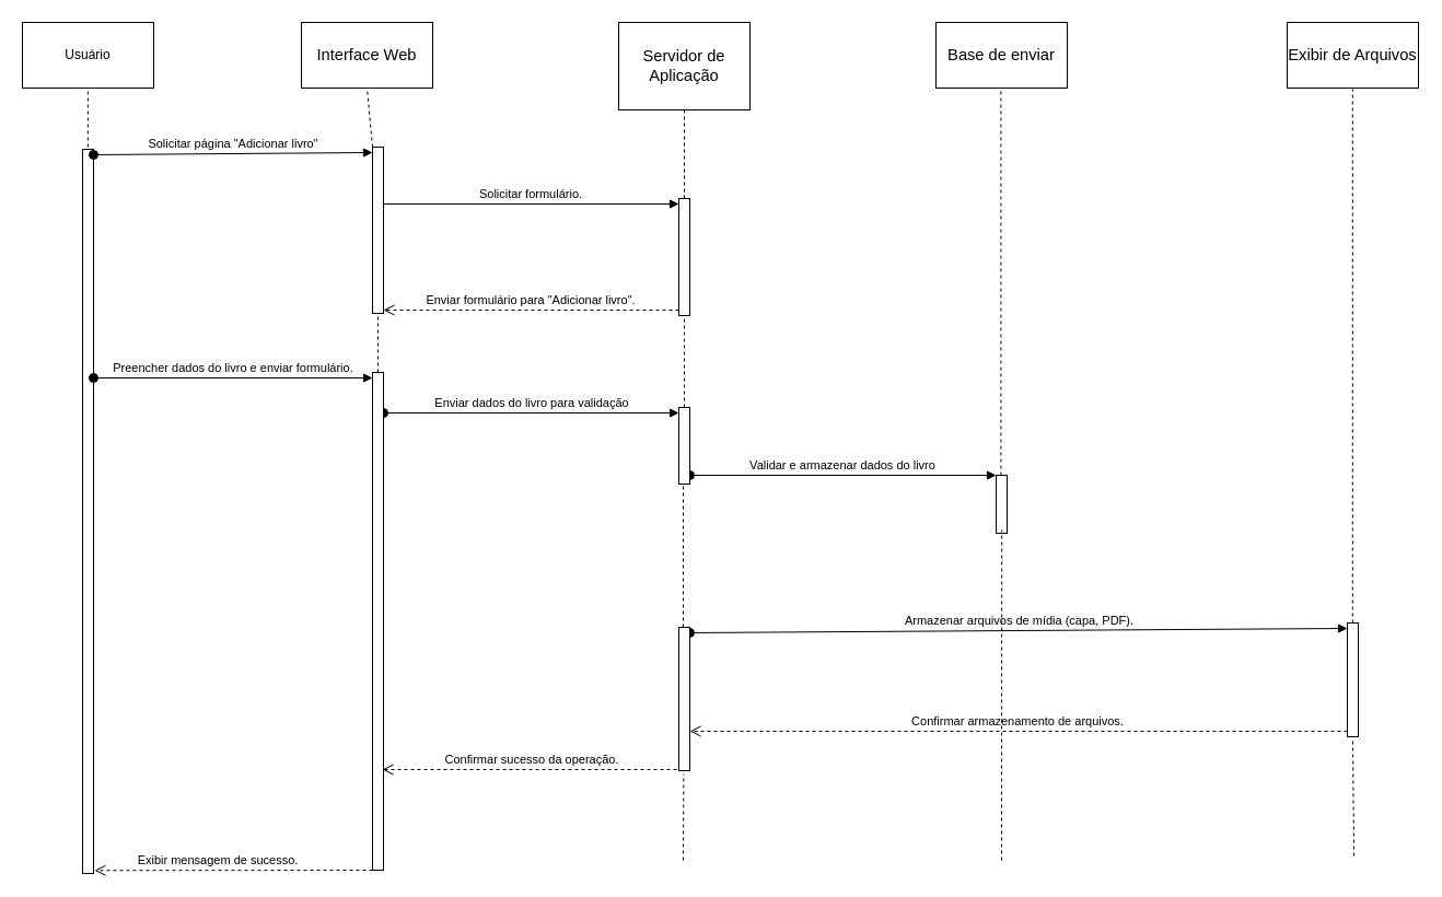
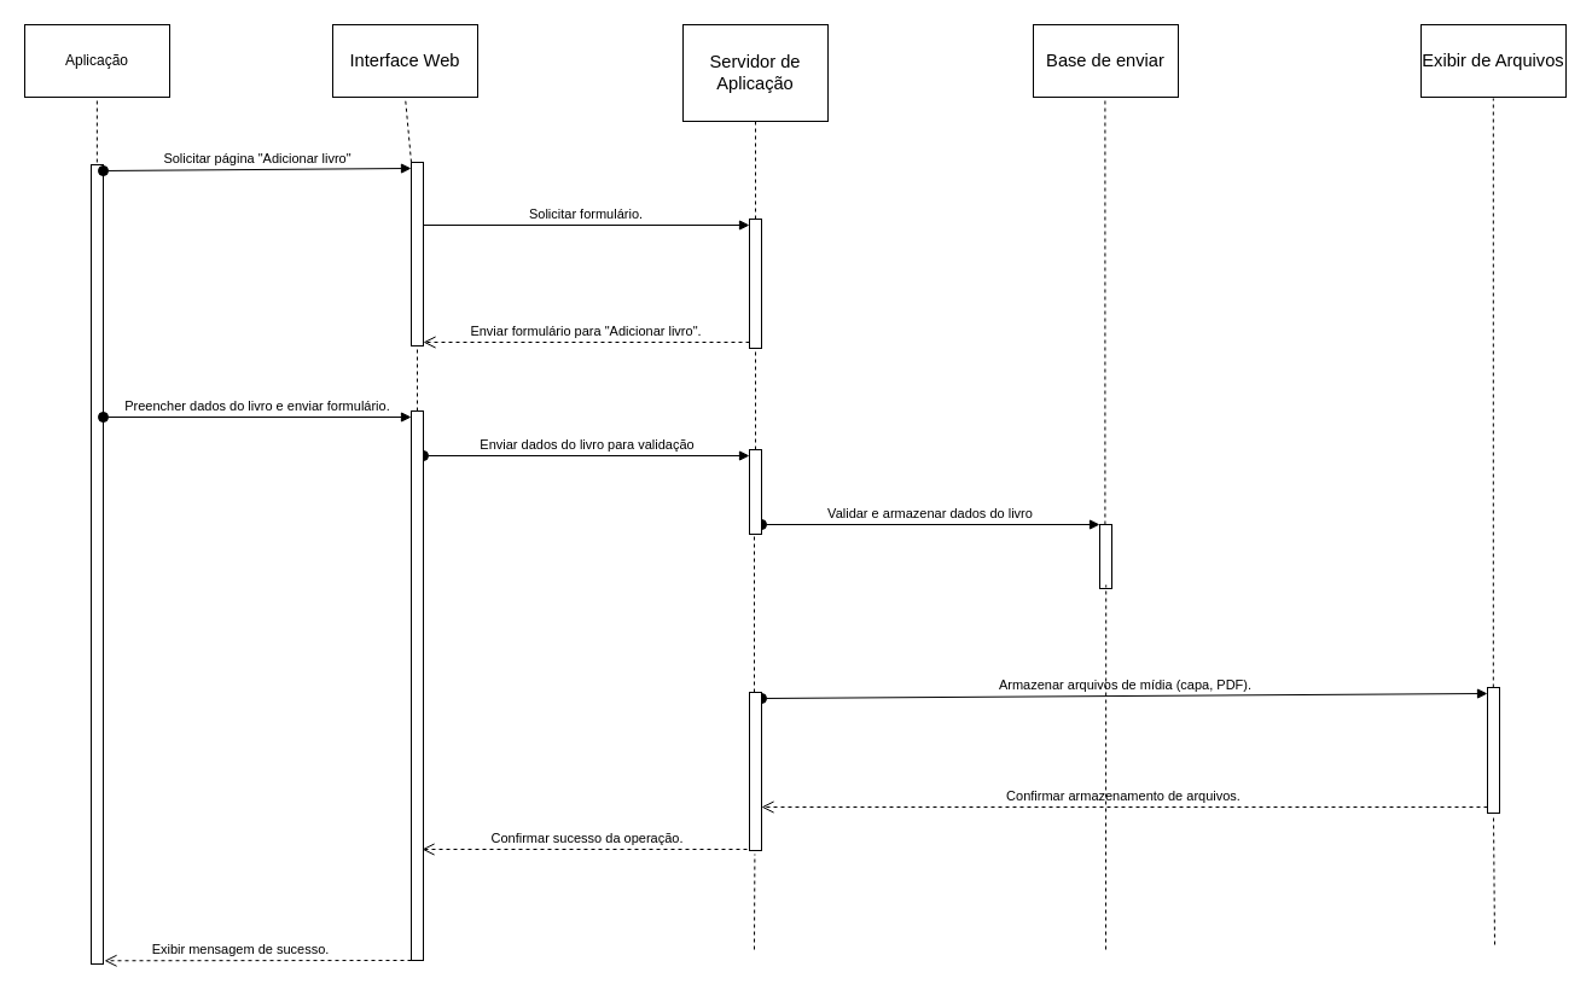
- <mxCell id="2" value="Usuário" style="rounded=0;whiteSpace=wrap;html=1;" parent="1" vertex="1"><mxGeometry x="20" y="20" width="120" height="60" as="geometry" /></mxCell>
+ <mxCell id="2" value="Aplicação" style="rounded=0;whiteSpace=wrap;html=1;" parent="1" vertex="1"><mxGeometry x="20" y="20" width="120" height="60" as="geometry" /></mxCell>
